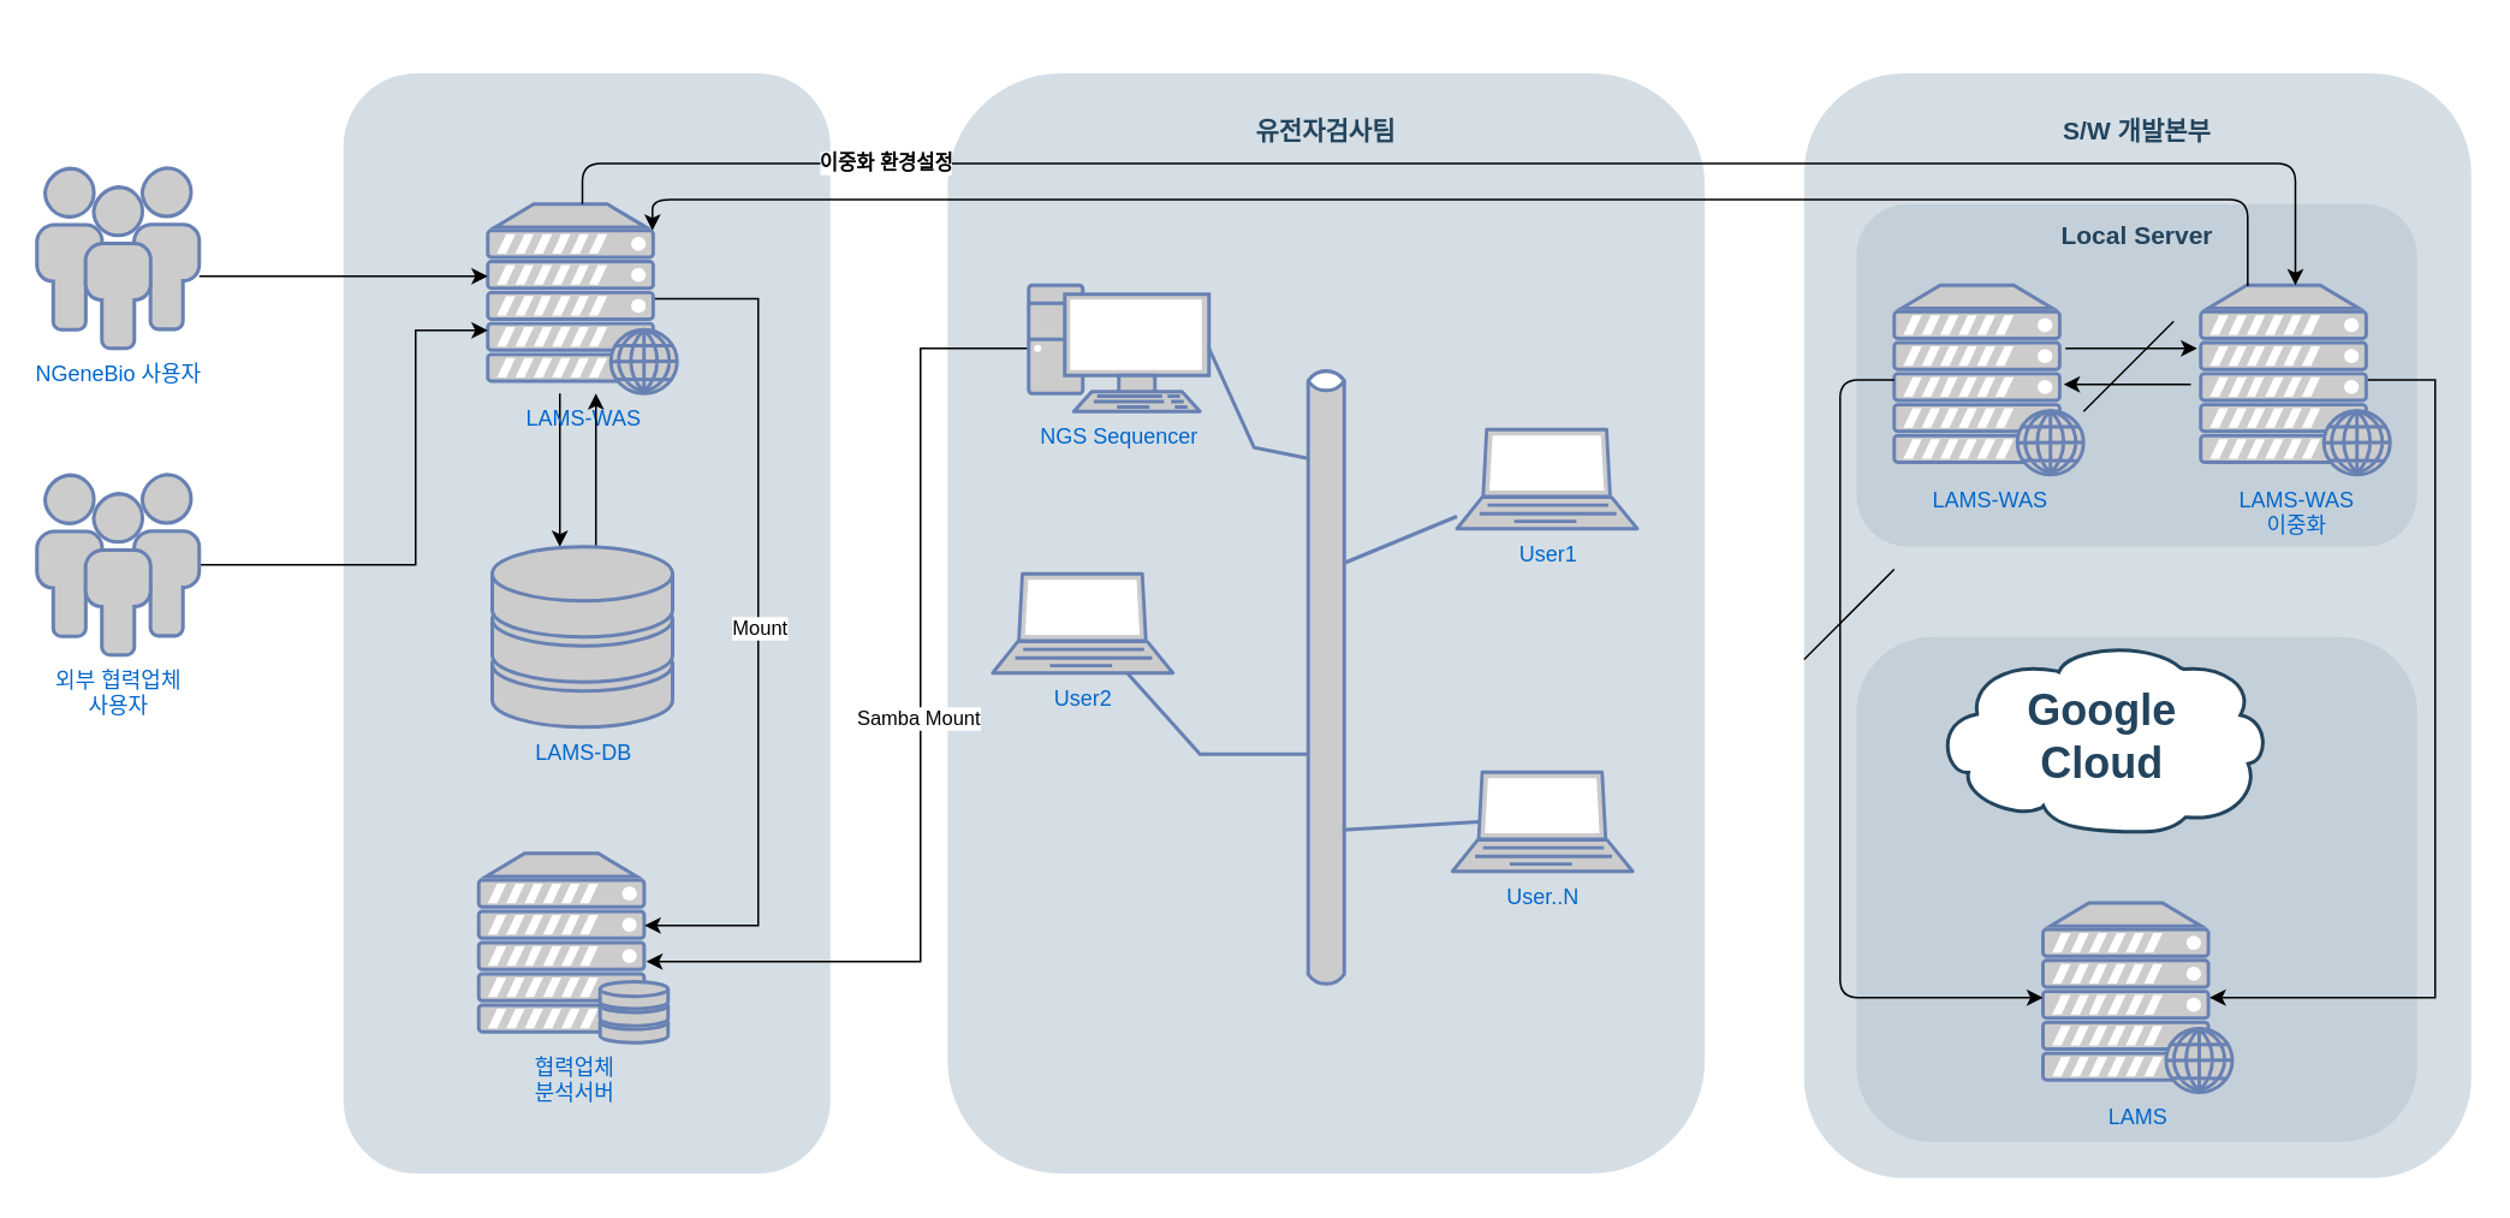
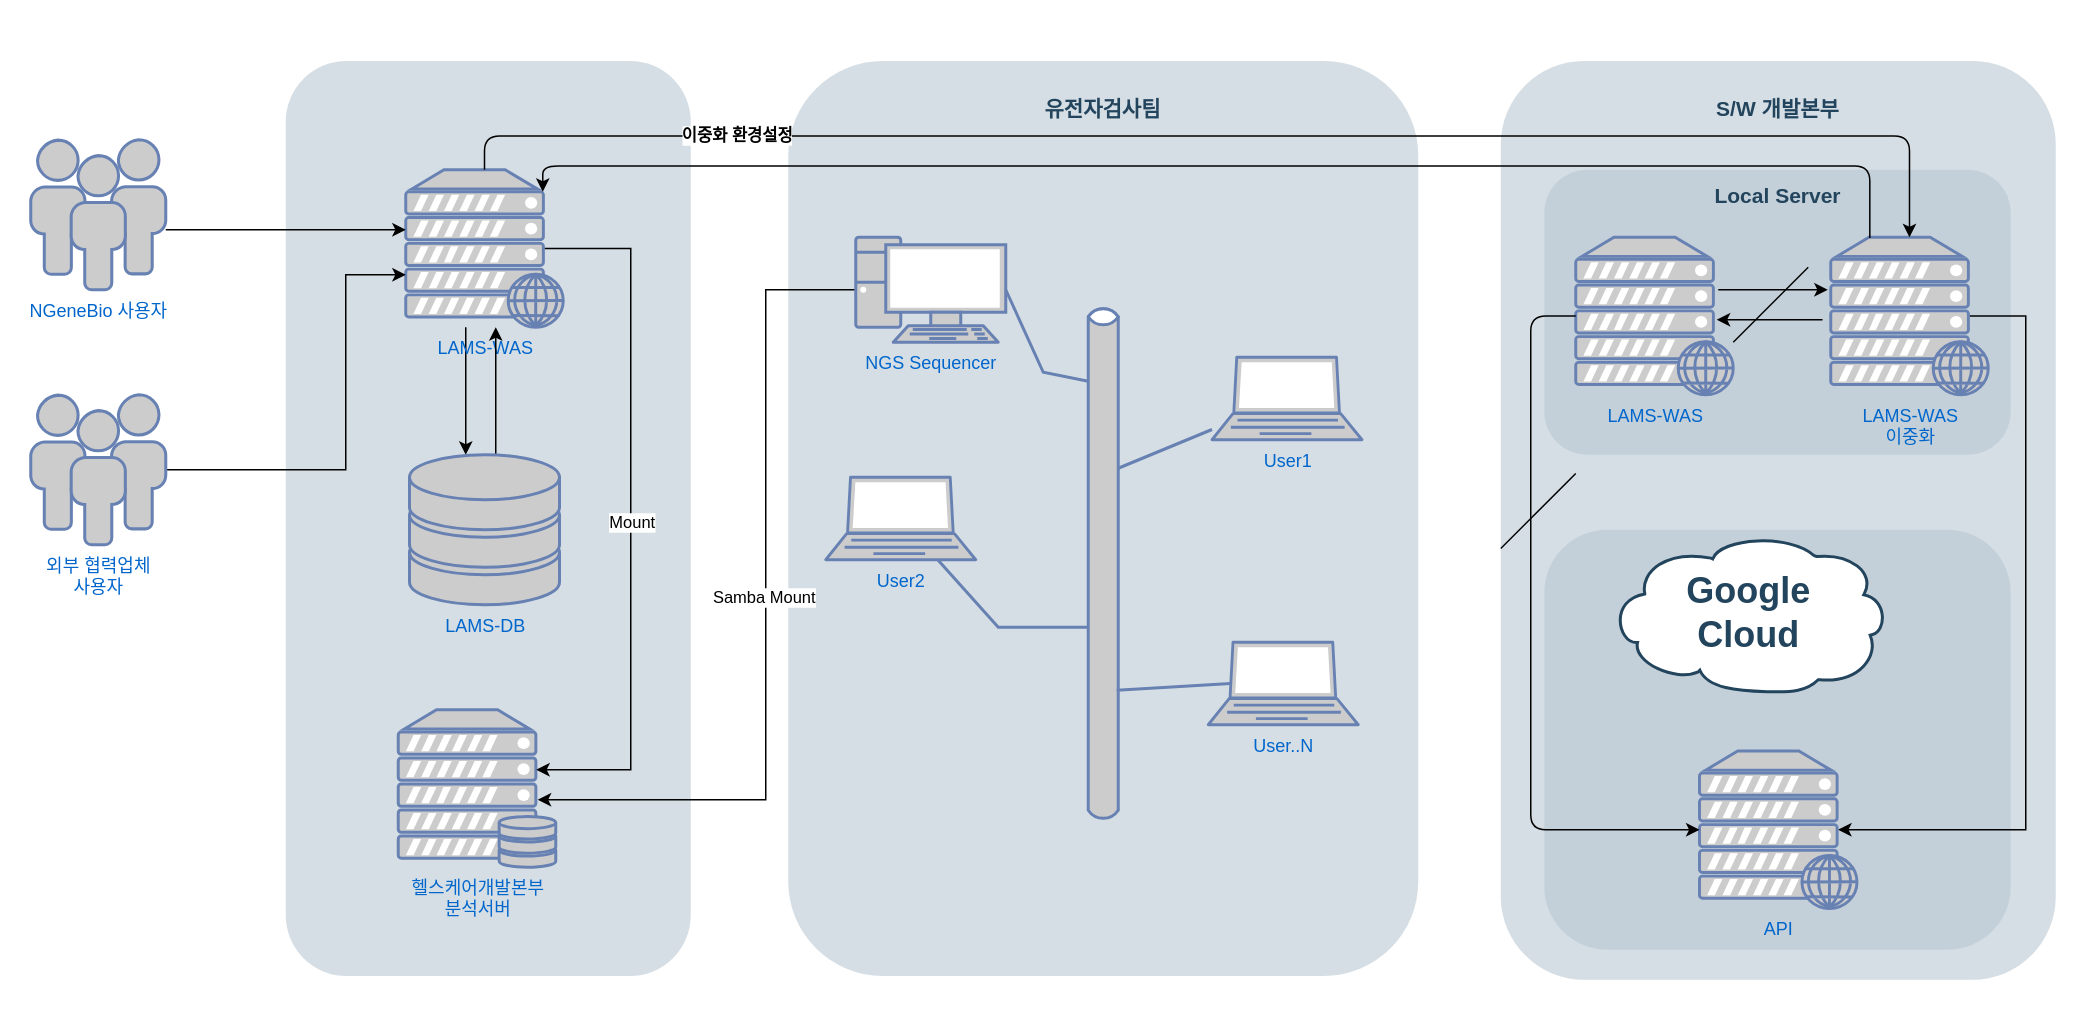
- <mxCell id="7" value="협력업체&lt;br&gt;분석서버" style="fontColor=#0066CC;verticalAlign=top;verticalLabelPosition=bottom;labelPosition=center;align=center;html=1;outlineConnect=0;fillColor=#CCCCCC;strokeColor=#6881B3;gradientColor=none;gradientDirection=north;strokeWidth=2;shape=mxgraph.networks.server_storage;" vertex="1" parent="1"><mxGeometry x="265" y="472.5" width="105" height="105" as="geometry" /></mxCell>
+ <mxCell id="7" value="헬스케어개발본부&lt;br&gt;분석서버" style="fontColor=#0066CC;verticalAlign=top;verticalLabelPosition=bottom;labelPosition=center;align=center;html=1;outlineConnect=0;fillColor=#CCCCCC;strokeColor=#6881B3;gradientColor=none;gradientDirection=north;strokeWidth=2;shape=mxgraph.networks.server_storage;" vertex="1" parent="1"><mxGeometry x="265" y="472.5" width="105" height="105" as="geometry" /></mxCell>
- <mxCell id="15" value="LAMS" style="fontColor=#0066CC;verticalAlign=top;verticalLabelPosition=bottom;labelPosition=center;align=center;html=1;outlineConnect=0;fillColor=#CCCCCC;strokeColor=#6881B3;gradientColor=none;gradientDirection=north;strokeWidth=2;shape=mxgraph.networks.web_server;" vertex="1" parent="1"><mxGeometry x="1132.5" y="500" width="105" height="105" as="geometry" /></mxCell>
+ <mxCell id="15" value="API" style="fontColor=#0066CC;verticalAlign=top;verticalLabelPosition=bottom;labelPosition=center;align=center;html=1;outlineConnect=0;fillColor=#CCCCCC;strokeColor=#6881B3;gradientColor=none;gradientDirection=north;strokeWidth=2;shape=mxgraph.networks.web_server;" vertex="1" parent="1"><mxGeometry x="1132.5" y="500" width="105" height="105" as="geometry" /></mxCell>
